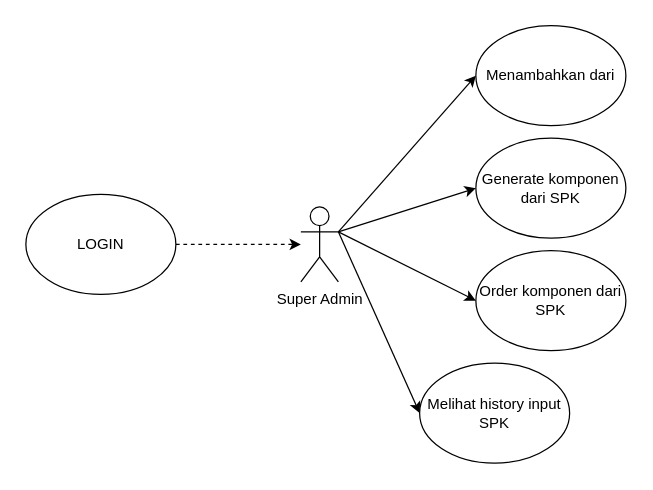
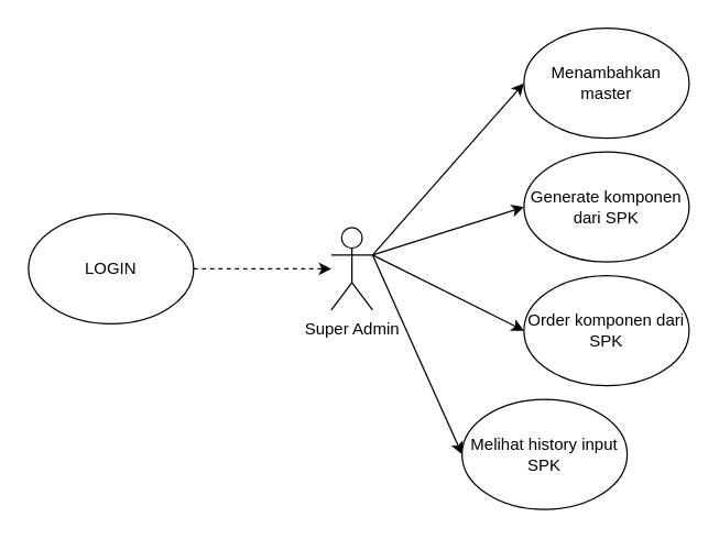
- <mxCell id="5" value="Menambahkan dari" style="ellipse;whiteSpace=wrap;html=1;" vertex="1" parent="1"><mxGeometry x="380" y="20" width="120" height="80" as="geometry" /></mxCell>
+ <mxCell id="5" value="Menambahkan master" style="ellipse;whiteSpace=wrap;html=1;" vertex="1" parent="1"><mxGeometry x="380" y="20" width="120" height="80" as="geometry" /></mxCell>
